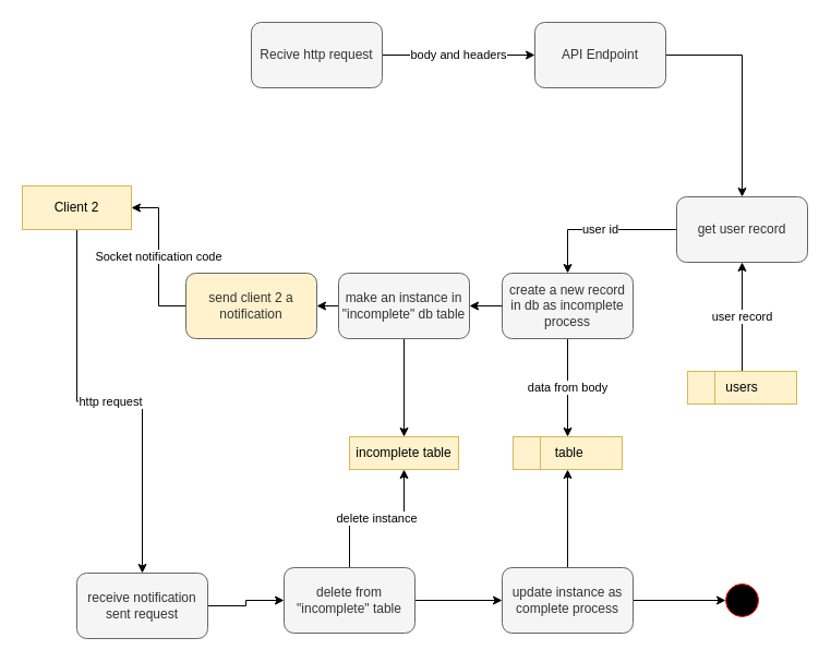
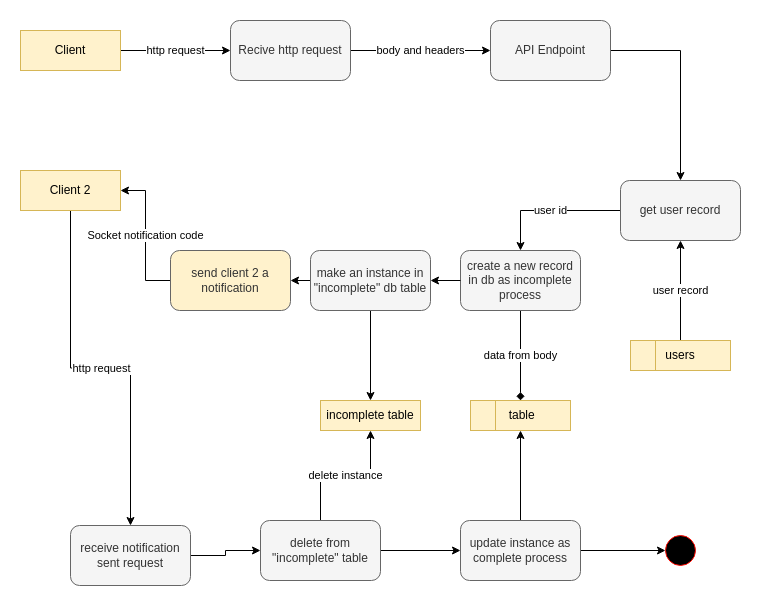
+ <mxCell id="3" value="Client" style="rounded=0;whiteSpace=wrap;html=1;fillColor=#fff2cc;strokeColor=#d6b656;" vertex="1" parent="1"><mxGeometry x="20" y="30" width="100" height="40" as="geometry" /></mxCell>
+ <mxCell id="2" value="http request" style="edgeStyle=orthogonalEdgeStyle;rounded=0;orthogonalLoop=1;jettySize=auto;html=1;exitX=1;exitY=0.5;exitDx=0;exitDy=0;entryX=0;entryY=0.5;entryDx=0;entryDy=0;" edge="1" parent="1" source="3" target="5"><mxGeometry relative="1" as="geometry" /></mxCell>
- <mxCell id="13" value="data from body" style="edgeStyle=orthogonalEdgeStyle;rounded=0;orthogonalLoop=1;jettySize=auto;html=1;exitX=0.5;exitY=1;exitDx=0;exitDy=0;entryX=0.5;entryY=0;entryDx=0;entryDy=0;endArrow=classic;endFill=1;" edge="1" parent="1" source="15" target="16"><mxGeometry relative="1" as="geometry" /></mxCell>
+ <mxCell id="13" value="data from body" style="edgeStyle=orthogonalEdgeStyle;rounded=0;orthogonalLoop=1;jettySize=auto;html=1;exitX=0.5;exitY=1;exitDx=0;exitDy=0;entryX=0.5;entryY=0;entryDx=0;entryDy=0;endArrow=diamond;endFill=1;" edge="1" parent="1" source="15" target="16"><mxGeometry relative="1" as="geometry" /></mxCell>
